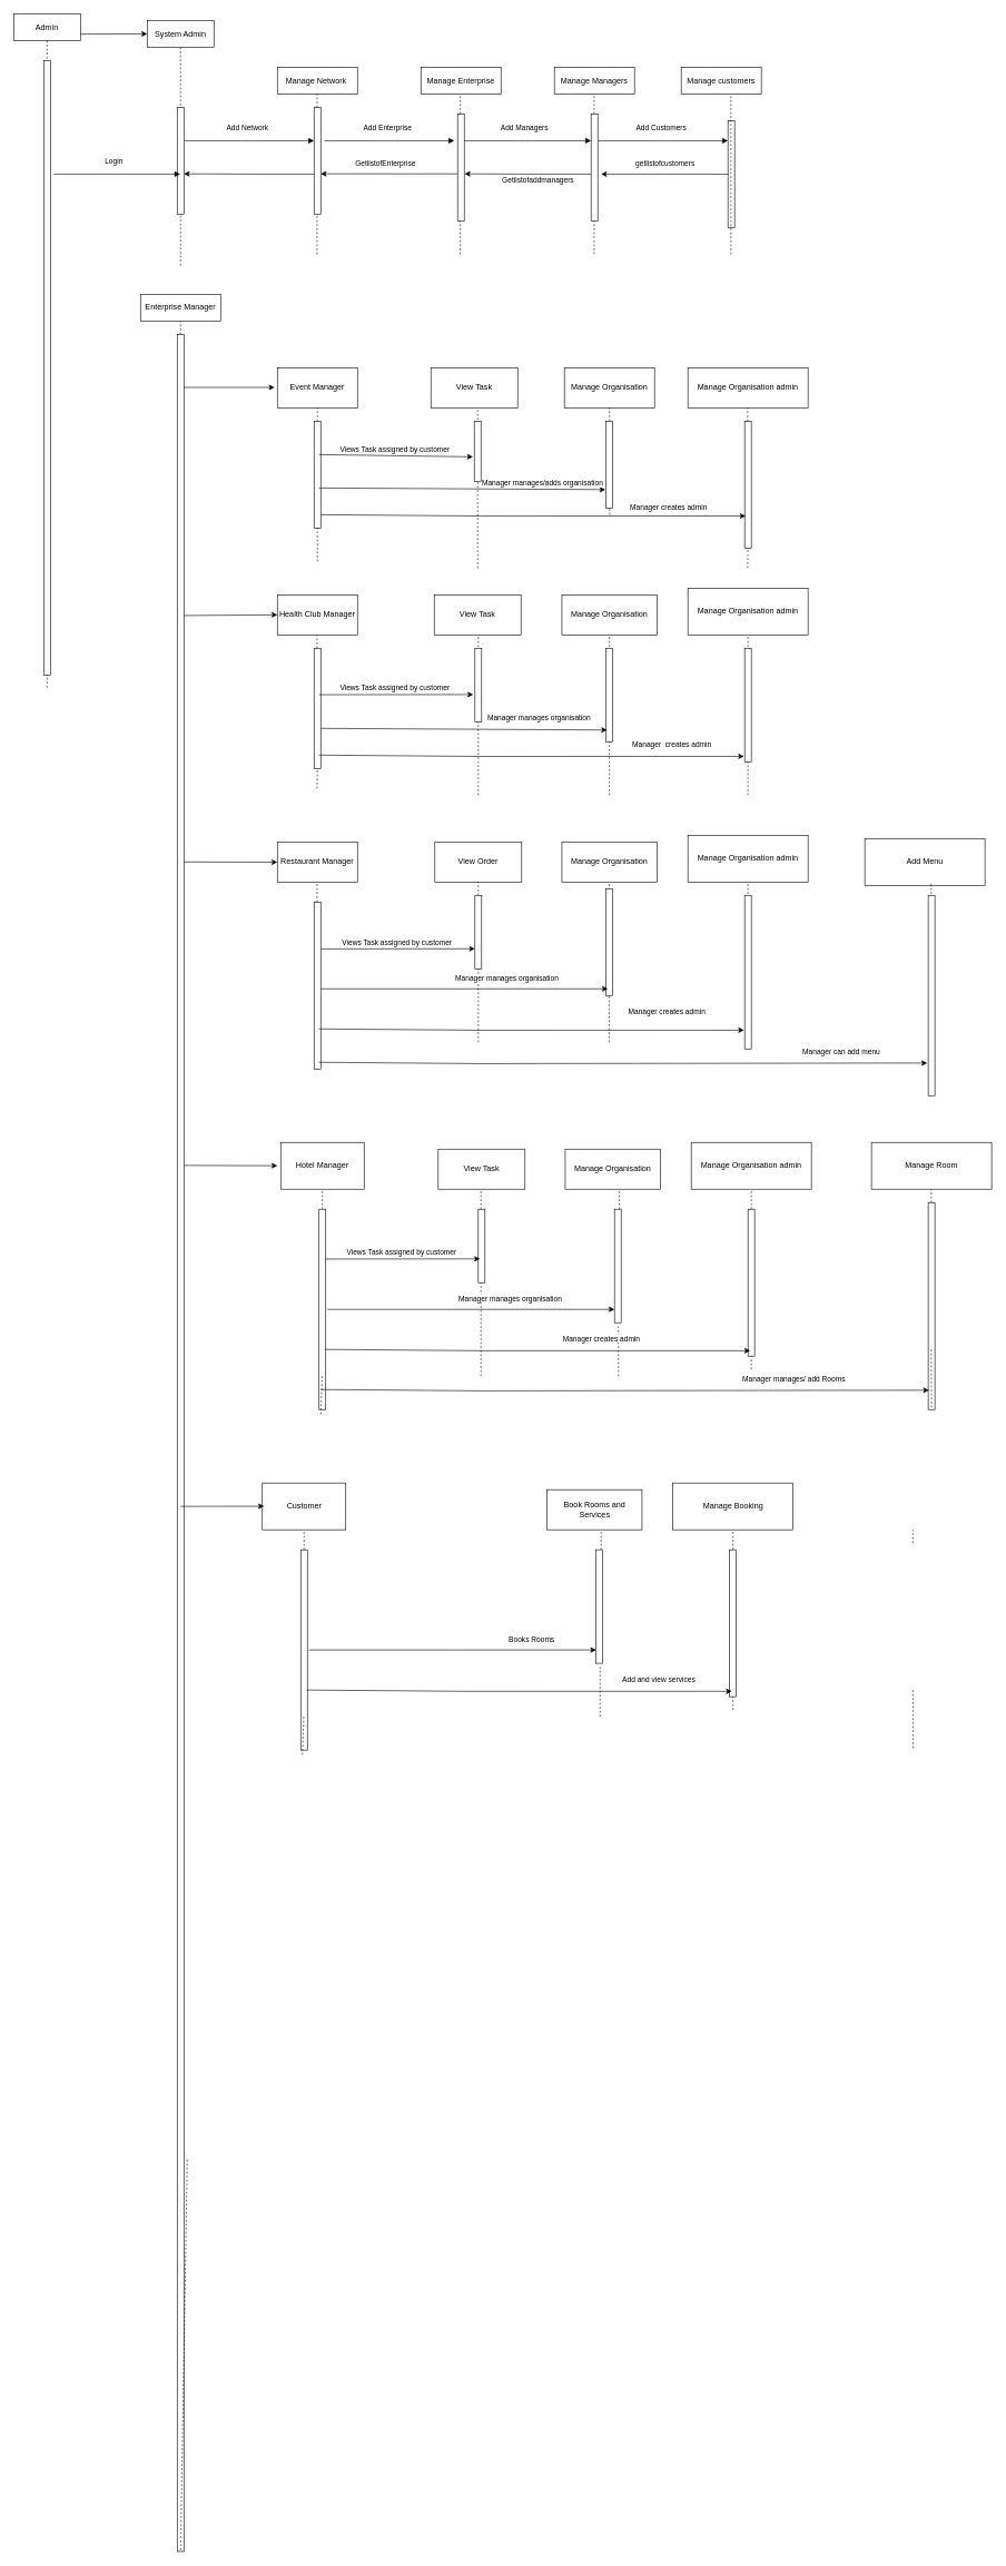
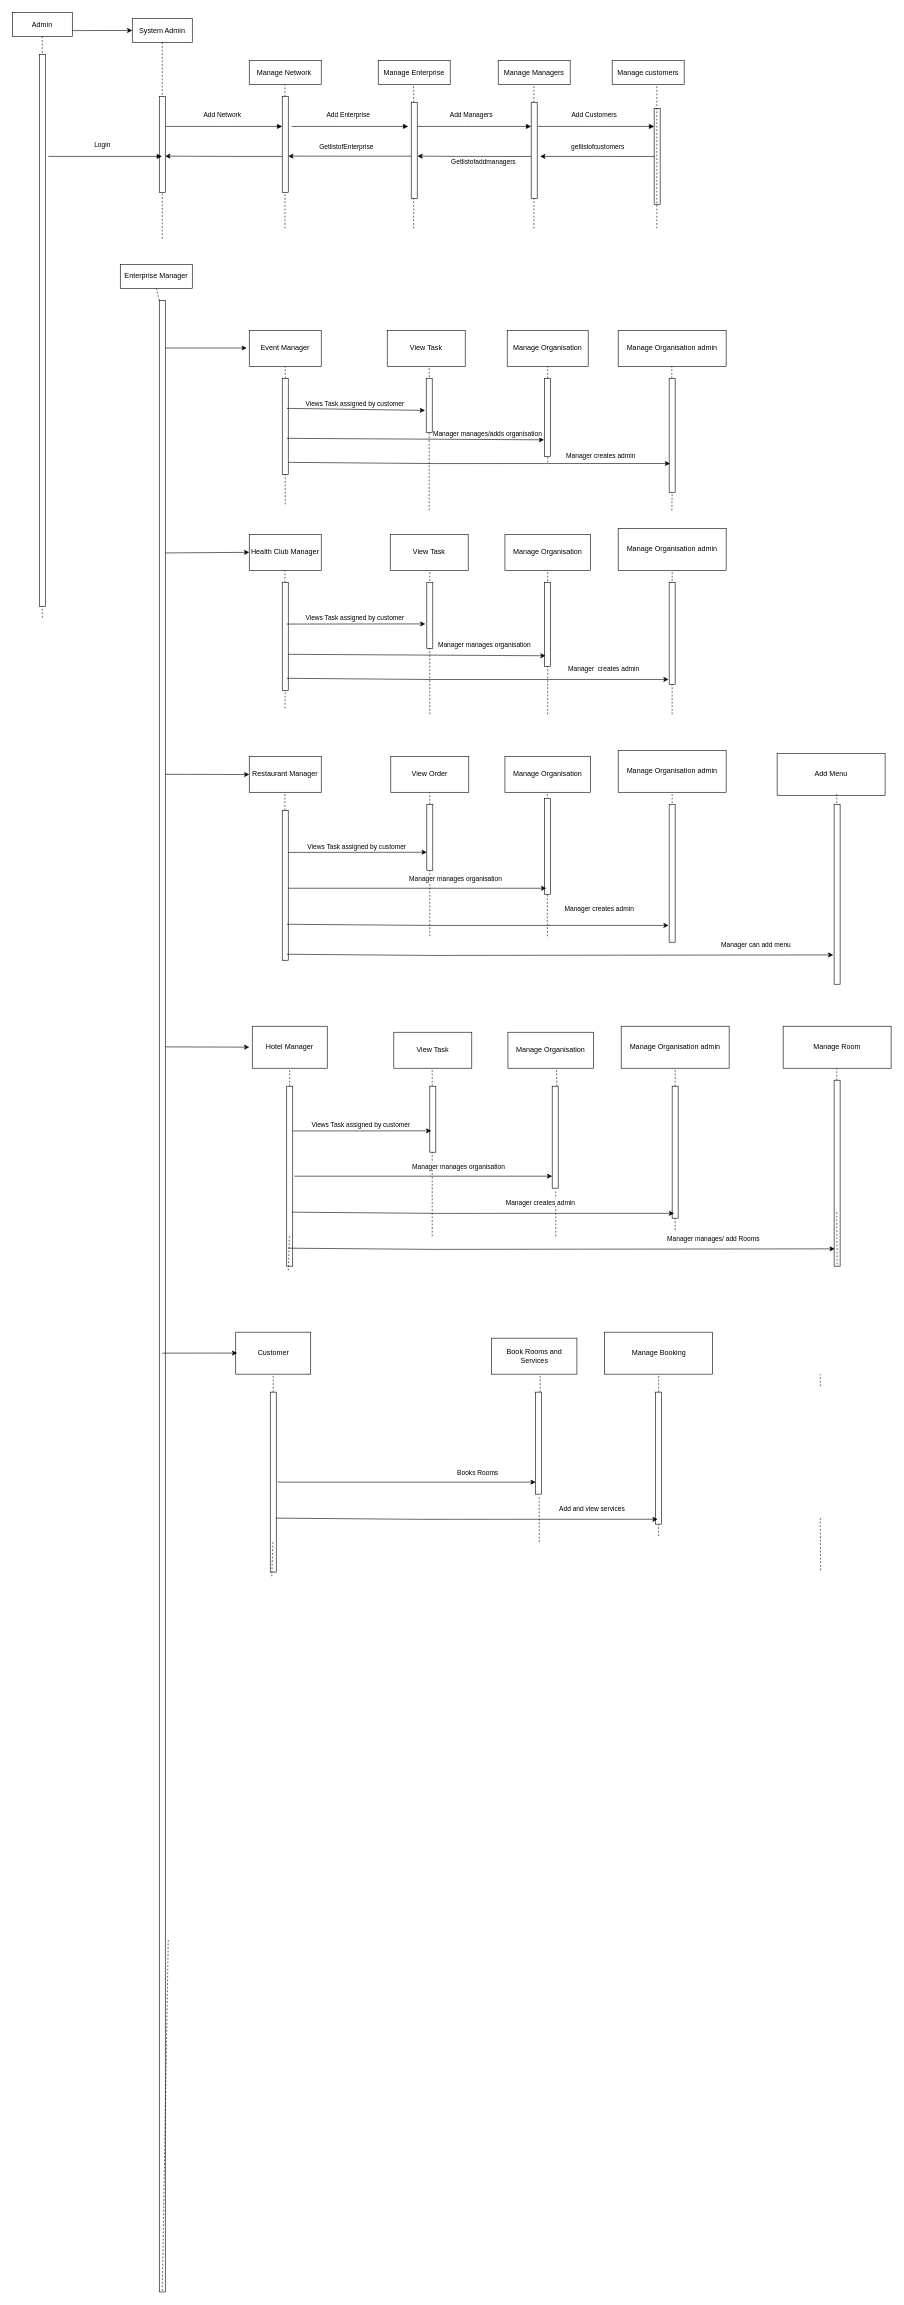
- <mxCell id="22" value="Enterprise Manager" style="rounded=0;whiteSpace=wrap;html=1;" vertex="1" parent="1"><mxGeometry x="210" y="440" width="120" height="40" as="geometry" /></mxCell>
+ <mxCell id="22" value="Enterprise Manager" style="rounded=0;whiteSpace=wrap;html=1;" vertex="1" parent="1"><mxGeometry x="200" y="440" width="120" height="40" as="geometry" /></mxCell>
